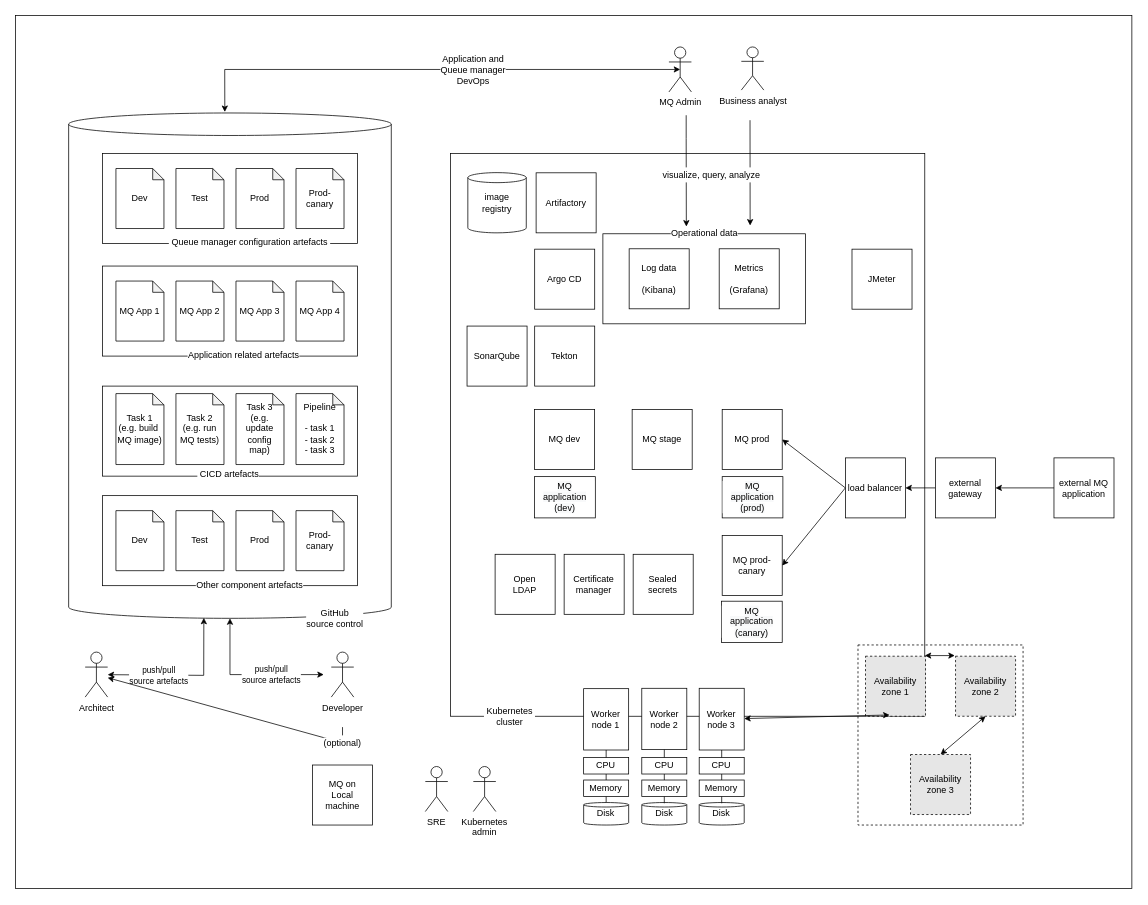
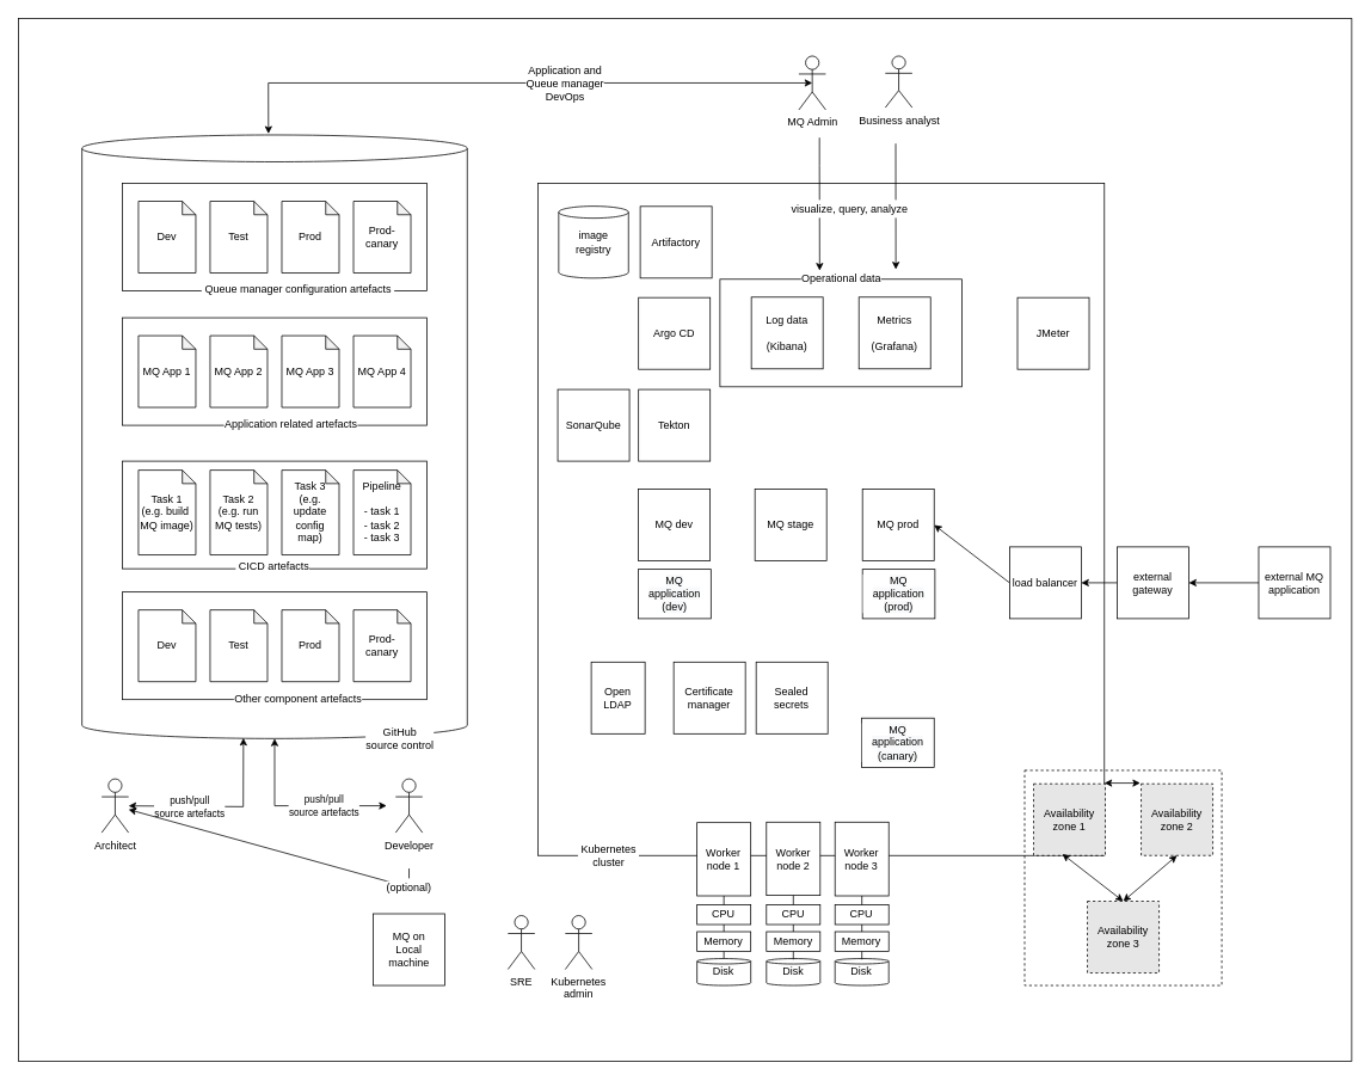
- <mxCell id="32" value="" style="endArrow=classic;html=1;entryX=1;entryY=0.5;entryDx=0;entryDy=0;exitX=0;exitY=0.5;exitDx=0;exitDy=0;rounded=0;" parent="1" source="31" target="29" edge="1"><mxGeometry width="50" height="50" relative="1" as="geometry"><mxPoint x="1202" y="708.17" as="sourcePoint" /><mxPoint x="1062" y="658.17" as="targetPoint" /><Array as="points" /></mxGeometry></mxCell>
- <mxCell id="29" value="MQ prod-canary" style="whiteSpace=wrap;html=1;aspect=fixed;" parent="1" vertex="1"><mxGeometry x="962" y="713.17" width="80" height="80" as="geometry" /></mxCell>
- <mxCell id="79" value="Open &lt;br&gt;LDAP" style="whiteSpace=wrap;html=1;aspect=fixed;" parent="1" vertex="1"><mxGeometry x="659.35" y="738.17" width="80" height="80" as="geometry" /></mxCell>
+ <mxCell id="79" value="Open &lt;br&gt;LDAP" style="whiteSpace=wrap;html=1;aspect=fixed;" parent="1" vertex="1"><mxGeometry x="659.35" y="738.17" width="60" height="80" as="geometry" /></mxCell>
- <mxCell id="62" value="" style="endArrow=classic;startArrow=classic;html=1;exitX=0.401;exitY=0.979;exitDx=0;exitDy=0;exitPerimeter=0;" parent="1" source="4" target="94" edge="1"><mxGeometry width="50" height="50" relative="1" as="geometry"><mxPoint x="1133" y="999" as="sourcePoint" /><mxPoint x="1183" y="949" as="targetPoint" /></mxGeometry></mxCell>
+ <mxCell id="62" value="" style="endArrow=classic;startArrow=classic;html=1;entryX=0.5;entryY=0;entryDx=0;entryDy=0;exitX=0.401;exitY=0.979;exitDx=0;exitDy=0;exitPerimeter=0;" parent="1" source="4" target="60" edge="1"><mxGeometry width="50" height="50" relative="1" as="geometry"><mxPoint x="1133" y="999" as="sourcePoint" /><mxPoint x="1183" y="949" as="targetPoint" /></mxGeometry></mxCell>
